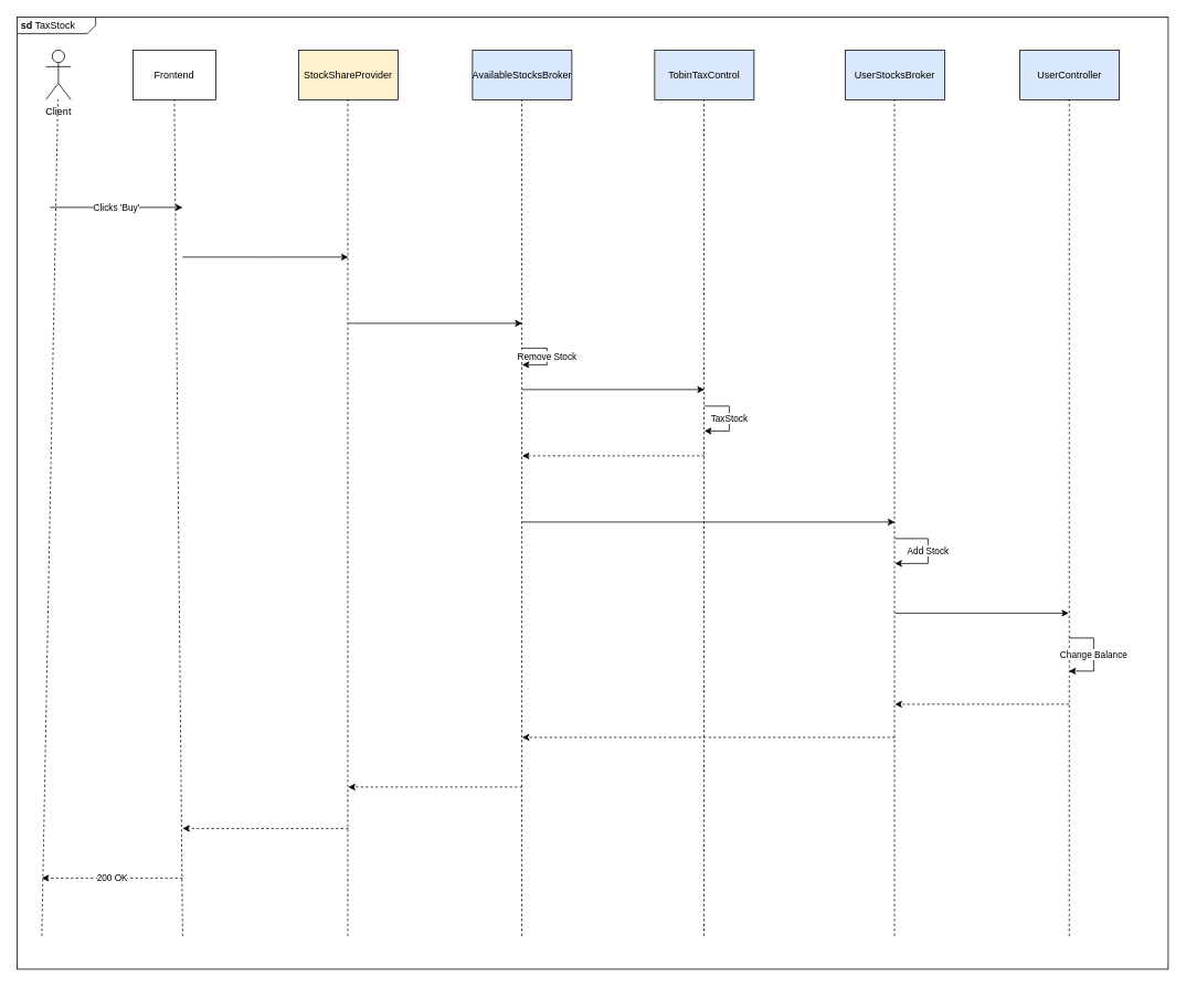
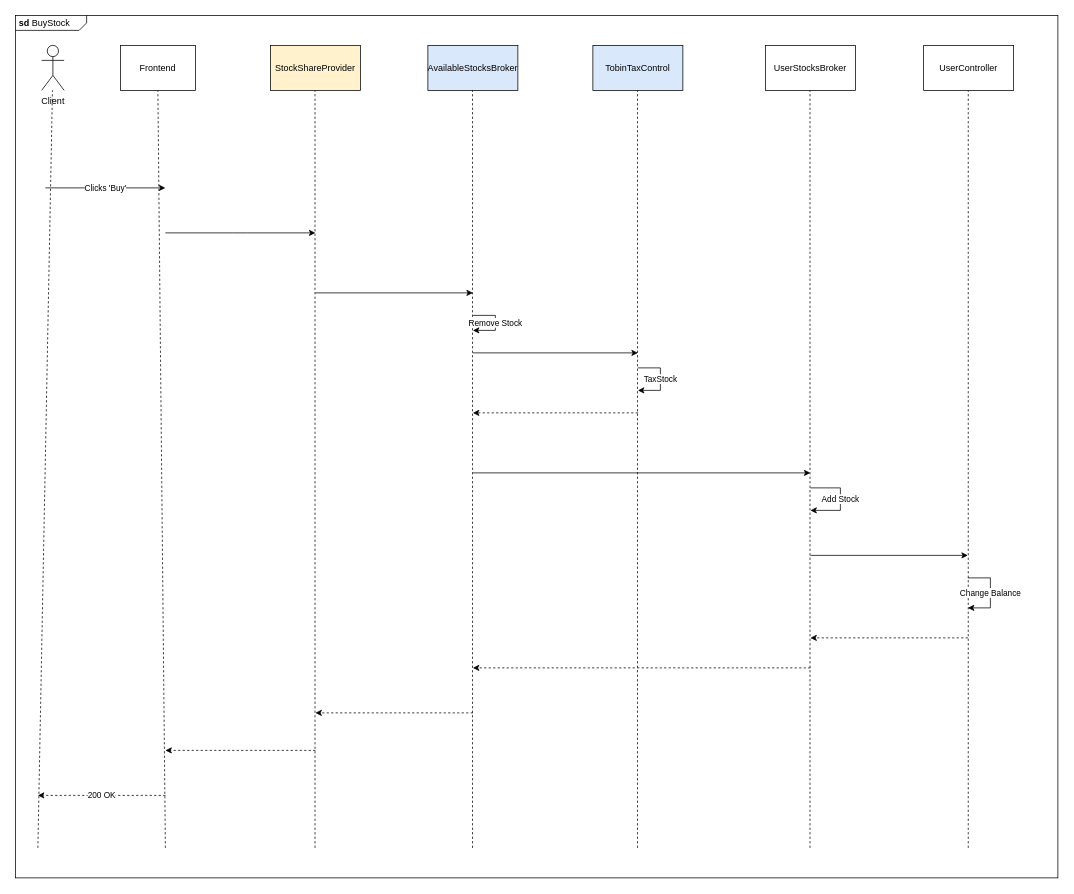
- <mxCell id="40" value="&lt;p style=&quot;margin: 0px ; margin-top: 4px ; margin-left: 5px ; text-align: left&quot;&gt;&lt;b&gt;sd&lt;/b&gt;  TaxStock&lt;/p&gt;" style="html=1;shape=mxgraph.sysml.package;overflow=fill;labelX=95;align=left;spacingLeft=5;verticalAlign=top;spacingTop=-3;fillColor=none;" vertex="1" parent="1"><mxGeometry x="20" y="20" width="1390" height="1150" as="geometry" /></mxCell>
+ <mxCell id="40" value="&lt;p style=&quot;margin: 0px ; margin-top: 4px ; margin-left: 5px ; text-align: left&quot;&gt;&lt;b&gt;sd&lt;/b&gt;  BuyStock&lt;/p&gt;" style="html=1;shape=mxgraph.sysml.package;overflow=fill;labelX=95;align=left;spacingLeft=5;verticalAlign=top;spacingTop=-3;fillColor=none;" vertex="1" parent="1"><mxGeometry x="20" y="20" width="1390" height="1150" as="geometry" /></mxCell>
- <mxCell id="7" value="UserStocksBroker" style="rounded=0;whiteSpace=wrap;html=1;fillColor=#dae8fc;" vertex="1" parent="1"><mxGeometry x="1020" y="60" width="120" height="60" as="geometry" /></mxCell>
+ <mxCell id="7" value="UserStocksBroker" style="rounded=0;whiteSpace=wrap;html=1;" vertex="1" parent="1"><mxGeometry x="1020" y="60" width="120" height="60" as="geometry" /></mxCell>
- <mxCell id="8" value="UserController" style="rounded=0;whiteSpace=wrap;html=1;fillColor=#dae8fc;" vertex="1" parent="1"><mxGeometry x="1231" y="60" width="120" height="60" as="geometry" /></mxCell>
+ <mxCell id="8" value="UserController" style="rounded=0;whiteSpace=wrap;html=1;" vertex="1" parent="1"><mxGeometry x="1231" y="60" width="120" height="60" as="geometry" /></mxCell>
